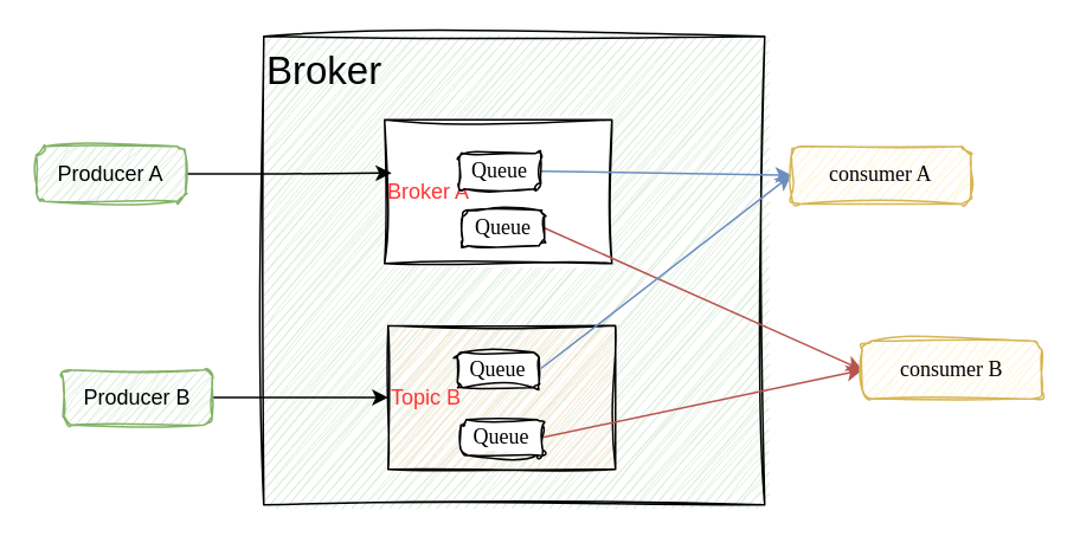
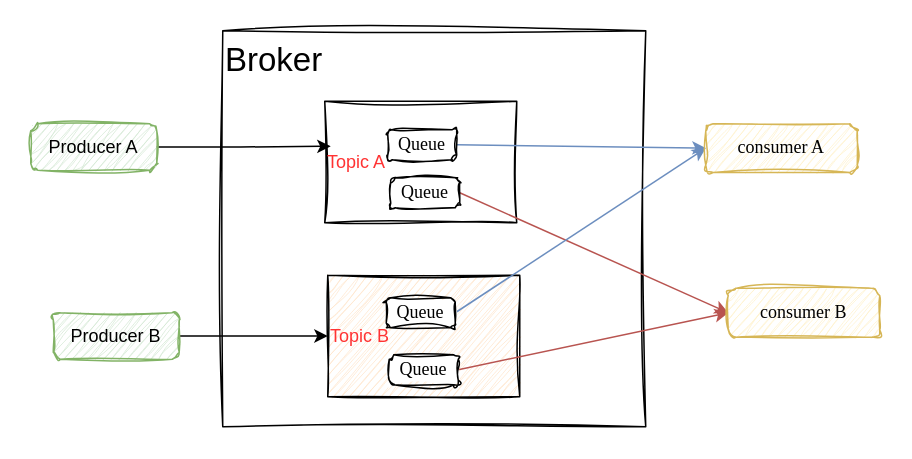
- <mxCell id="17" value="&lt;font face=&quot;Comic Sans MS&quot;&gt;consumer A&lt;/font&gt;" style="whiteSpace=wrap;html=1;fillColor=#fff2cc;strokeColor=#d6b656;sketch=1;curveFitting=1;jiggle=2;rounded=1;fontFamily=Garamond;" vertex="1" parent="1"><mxGeometry x="445" y="82" width="101" height="32.5" as="geometry" /></mxCell>
+ <mxCell id="17" value="&lt;font face=&quot;Comic Sans MS&quot;&gt;consumer A&lt;/font&gt;" style="whiteSpace=wrap;html=1;fillColor=#fff2cc;strokeColor=#d6b656;sketch=1;curveFitting=1;jiggle=2;rounded=1;fontFamily=Garamond;" vertex="1" parent="1"><mxGeometry x="470" y="82" width="101" height="32.5" as="geometry" /></mxCell>
- <mxCell id="3" value="&lt;font color=&quot;#ff3333&quot;&gt;Broker A&lt;/font&gt;" style="rounded=0;whiteSpace=wrap;html=1;align=left;sketch=1;curveFitting=1;jiggle=2;" vertex="1" parent="1"><mxGeometry x="216" y="67" width="128" height="81" as="geometry" /></mxCell>
+ <mxCell id="3" value="&lt;font color=&quot;#ff3333&quot;&gt;Topic A&lt;/font&gt;" style="rounded=0;whiteSpace=wrap;html=1;align=left;sketch=1;curveFitting=1;jiggle=2;" vertex="1" parent="1"><mxGeometry x="216" y="67" width="128" height="81" as="geometry" /></mxCell>
- <mxCell id="2" value="Broker" style="rounded=0;whiteSpace=wrap;html=1;align=left;verticalAlign=top;fontSize=22;sketch=1;curveFitting=1;jiggle=2;glass=0;fillColor=#d5e8d4;" vertex="1" parent="1"><mxGeometry x="148" y="20" width="282" height="264" as="geometry" /></mxCell>
+ <mxCell id="2" value="Broker" style="rounded=0;whiteSpace=wrap;html=1;align=left;verticalAlign=top;fontSize=22;sketch=1;curveFitting=1;jiggle=2;glass=0;" vertex="1" parent="1"><mxGeometry x="148" y="20" width="282" height="264" as="geometry" /></mxCell>
